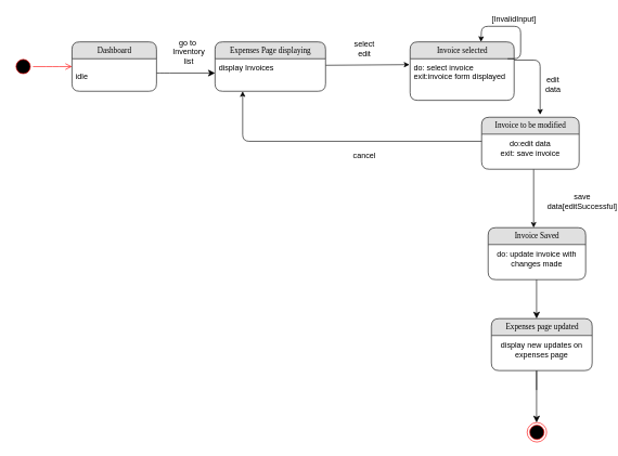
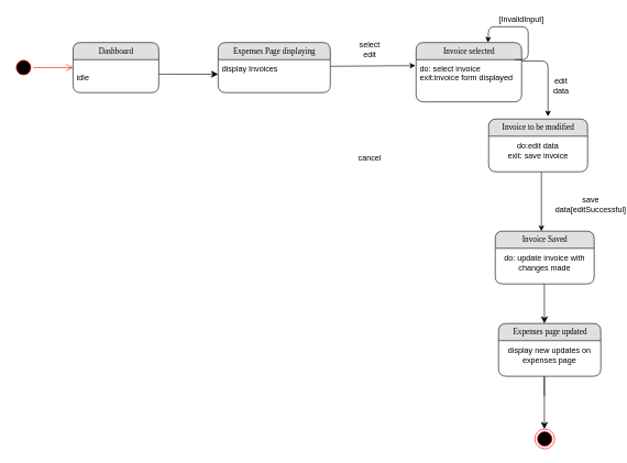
- <mxCell id="3" value="go to&amp;nbsp;&lt;br&gt;Inventory list" style="text;html=1;strokeColor=none;fillColor=none;align=center;verticalAlign=middle;whiteSpace=wrap;rounded=0;" parent="1" vertex="1"><mxGeometry x="270" y="70" width="40" height="20" as="geometry" /></mxCell>
- <mxCell id="30" value="" style="edgeStyle=segmentEdgeStyle;endArrow=classic;html=1;entryX=0.25;entryY=1;entryDx=0;entryDy=0;exitX=0;exitY=0.25;exitDx=0;exitDy=0;" parent="1" source="23" target="12" edge="1"><mxGeometry width="50" height="50" relative="1" as="geometry"><mxPoint x="520" y="330" as="sourcePoint" /><mxPoint x="370" y="200" as="targetPoint" /><Array as="points"><mxPoint x="373" y="217" /></Array></mxGeometry></mxCell>
